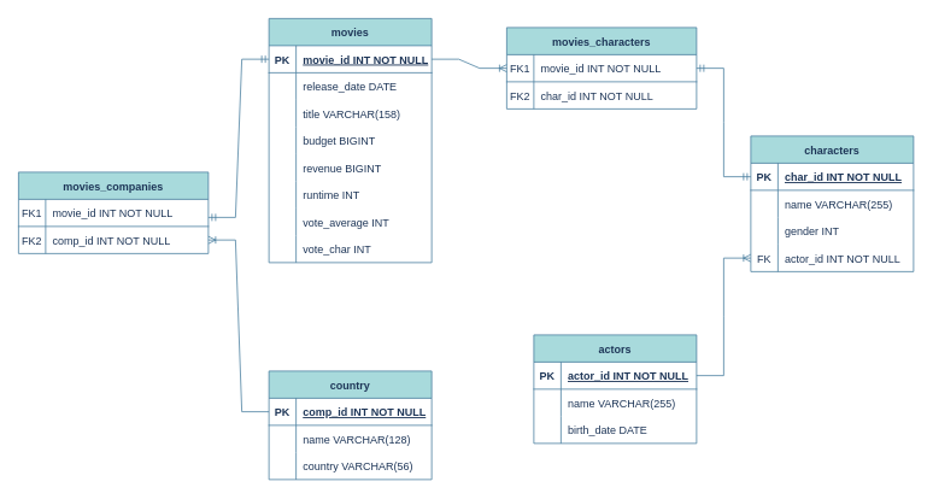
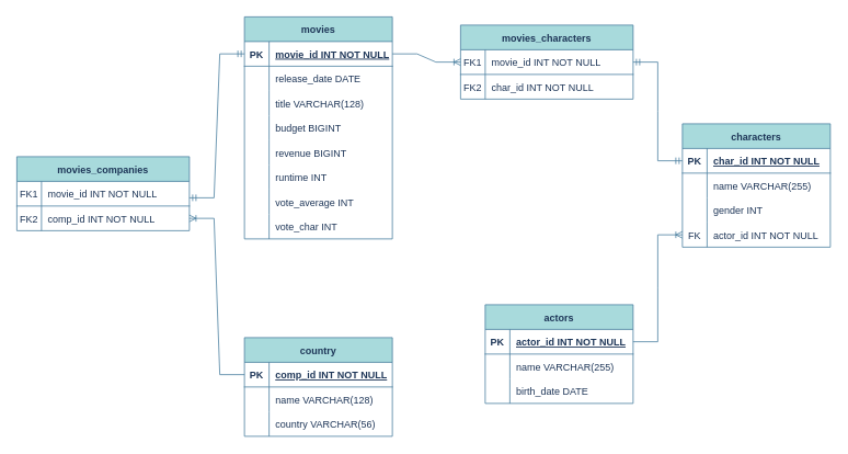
- <mxCell id="42" value="title VARCHAR(158)" style="shape=partialRectangle;connectable=0;fillColor=none;top=0;left=0;bottom=0;right=0;align=left;spacingLeft=6;overflow=hidden;strokeColor=#457B9D;fontColor=#1D3557;" vertex="1" parent="40"><mxGeometry x="30" width="150" height="30" as="geometry"><mxRectangle width="150" height="30" as="alternateBounds" /></mxGeometry></mxCell>
+ <mxCell id="42" value="title VARCHAR(128)" style="shape=partialRectangle;connectable=0;fillColor=none;top=0;left=0;bottom=0;right=0;align=left;spacingLeft=6;overflow=hidden;strokeColor=#457B9D;fontColor=#1D3557;" vertex="1" parent="40"><mxGeometry x="30" width="150" height="30" as="geometry"><mxRectangle width="150" height="30" as="alternateBounds" /></mxGeometry></mxCell>
